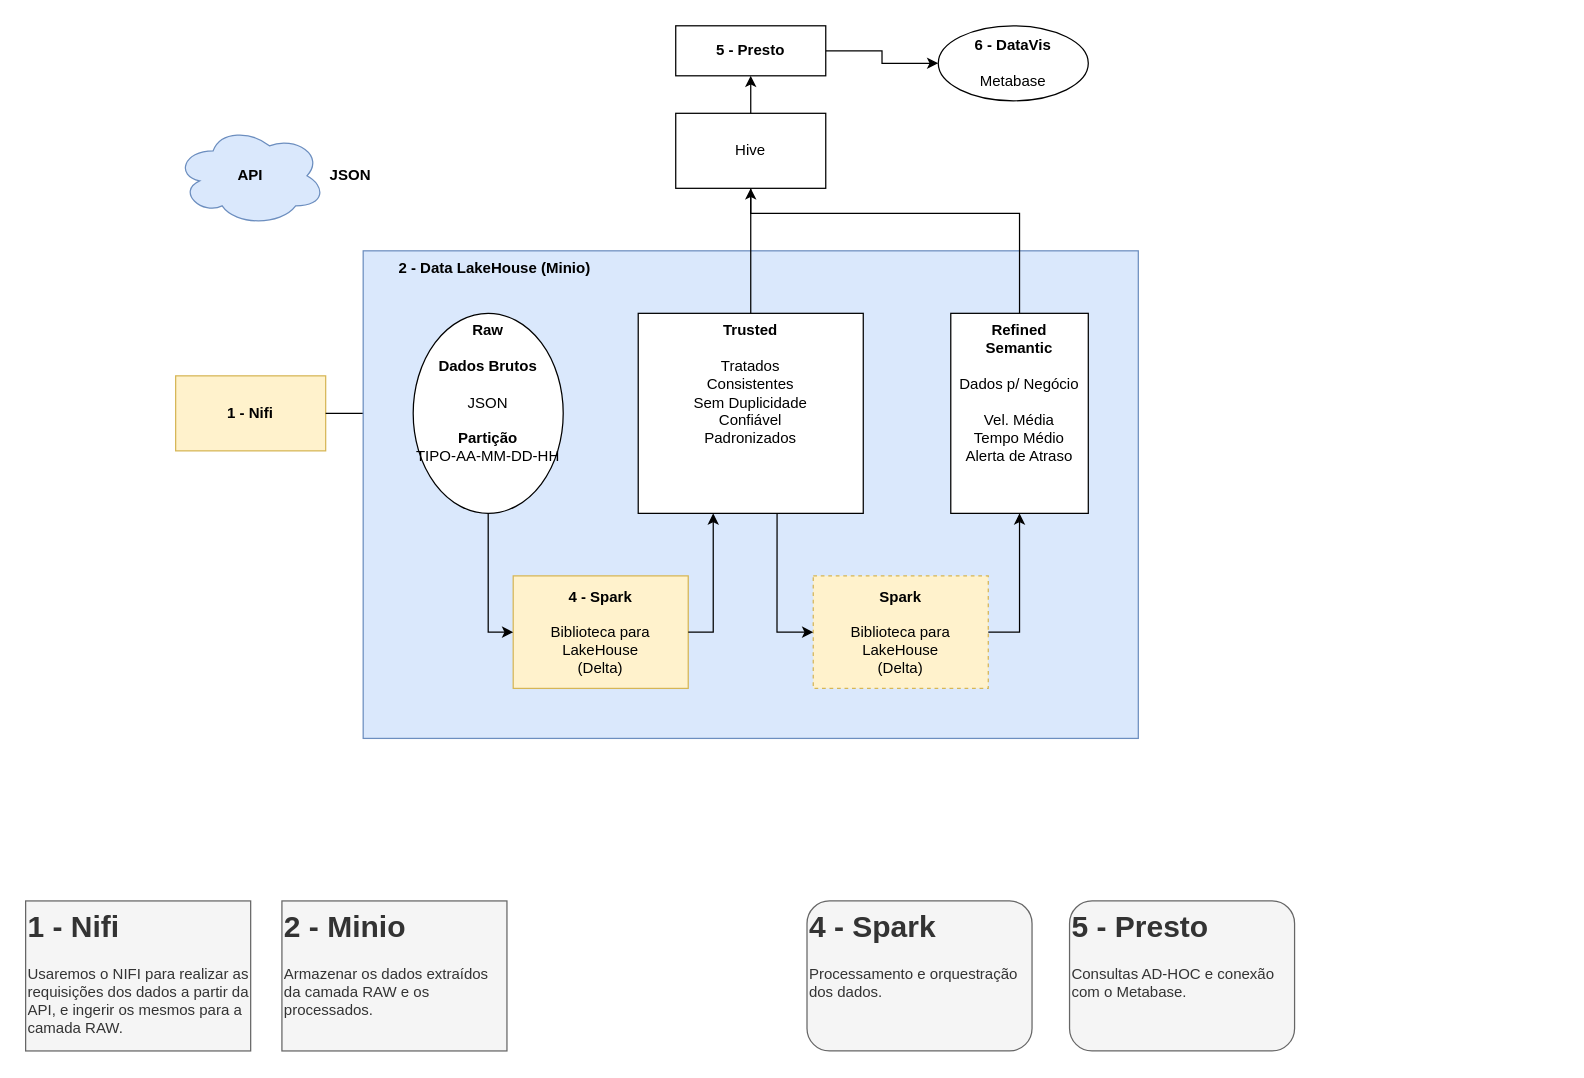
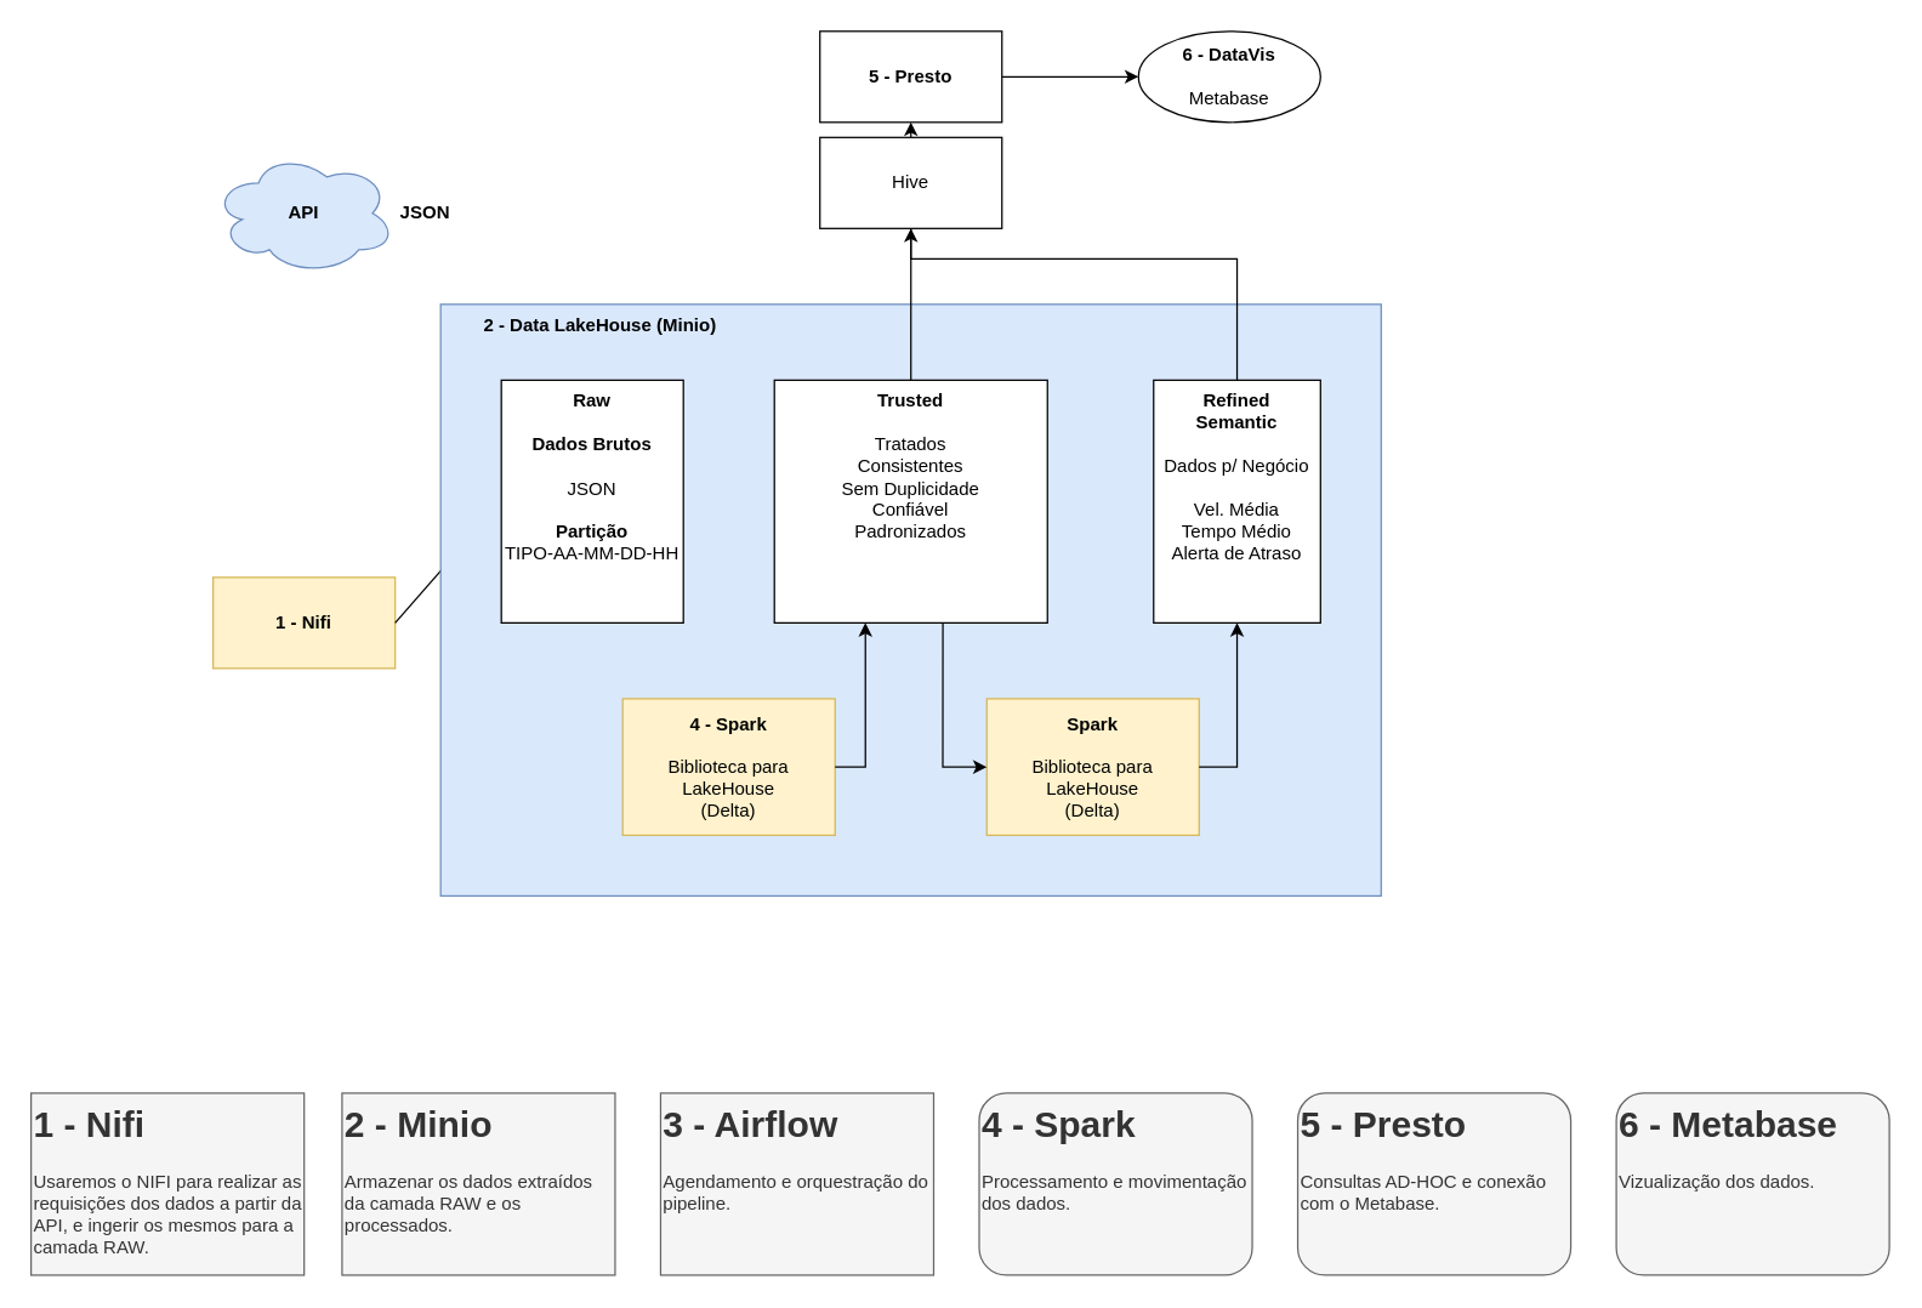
- <mxCell id="20" value="&lt;b&gt;5 - Presto&lt;/b&gt;" style="rounded=0;whiteSpace=wrap;html=1;" vertex="1" parent="1"><mxGeometry x="540" y="20" width="120" height="40" as="geometry" /></mxCell>
+ <mxCell id="20" value="&lt;b&gt;5 - Presto&lt;/b&gt;" style="rounded=0;whiteSpace=wrap;html=1;" vertex="1" parent="1"><mxGeometry x="540" y="20" width="120" height="60" as="geometry" /></mxCell>
- <mxCell id="3" value="&lt;div&gt;&lt;b&gt;1 - Nifi&lt;/b&gt;&lt;/div&gt;" style="rounded=0;whiteSpace=wrap;html=1;fillColor=#fff2cc;strokeColor=#d6b656;" vertex="1" parent="1"><mxGeometry x="140" y="300" width="120" height="60" as="geometry" /></mxCell>
+ <mxCell id="3" value="&lt;div&gt;&lt;b&gt;1 - Nifi&lt;/b&gt;&lt;/div&gt;" style="rounded=0;whiteSpace=wrap;html=1;fillColor=#fff2cc;strokeColor=#d6b656;" vertex="1" parent="1"><mxGeometry x="140" y="380" width="120" height="60" as="geometry" /></mxCell>
- <mxCell id="6" value="&lt;b&gt;Raw&lt;/b&gt;&lt;br&gt;&lt;br&gt;&lt;b&gt;Dados Brutos&lt;/b&gt;&lt;br&gt;&lt;br&gt;&lt;div&gt;JSON&lt;br&gt;&lt;br&gt;&lt;b&gt;Partição&lt;/b&gt;&lt;br&gt;TIPO-AA-MM-DD-HH&lt;/div&gt;" style="ellipse;whiteSpace=wrap;html=1;verticalAlign=top;" vertex="1" parent="1"><mxGeometry x="330" y="250" width="120" height="160" as="geometry" /></mxCell>
+ <mxCell id="6" value="&lt;b&gt;Raw&lt;/b&gt;&lt;br&gt;&lt;br&gt;&lt;b&gt;Dados Brutos&lt;/b&gt;&lt;br&gt;&lt;br&gt;&lt;div&gt;JSON&lt;br&gt;&lt;br&gt;&lt;b&gt;Partição&lt;/b&gt;&lt;br&gt;TIPO-AA-MM-DD-HH&lt;/div&gt;" style="rounded=0;whiteSpace=wrap;html=1;verticalAlign=top;" vertex="1" parent="1"><mxGeometry x="330" y="250" width="120" height="160" as="geometry" /></mxCell>
- <mxCell id="10" value="" style="endArrow=classic;html=1;rounded=0;exitX=0.5;exitY=1;exitDx=0;exitDy=0;entryX=0;entryY=0.5;entryDx=0;entryDy=0;" edge="1" parent="1" source="6" target="9"><mxGeometry width="50" height="50" relative="1" as="geometry"><mxPoint x="590" y="350" as="sourcePoint" /><mxPoint x="640" y="300" as="targetPoint" /><Array as="points"><mxPoint x="390" y="505" /></Array></mxGeometry></mxCell>
- <mxCell id="15" value="&lt;b&gt;Spark&lt;/b&gt;&lt;div&gt;&lt;br&gt;&lt;/div&gt;&lt;div&gt;Biblioteca para LakeHouse&lt;/div&gt;&lt;div&gt;(Delta)&lt;/div&gt;" style="rounded=0;whiteSpace=wrap;html=1;fillColor=#fff2cc;strokeColor=#d6b656;dashed=1;" vertex="1" parent="1"><mxGeometry x="650" y="460" width="140" height="90" as="geometry" /></mxCell>
+ <mxCell id="15" value="&lt;b&gt;Spark&lt;/b&gt;&lt;div&gt;&lt;br&gt;&lt;/div&gt;&lt;div&gt;Biblioteca para LakeHouse&lt;/div&gt;&lt;div&gt;(Delta)&lt;/div&gt;" style="rounded=0;whiteSpace=wrap;html=1;fillColor=#fff2cc;strokeColor=#d6b656;" vertex="1" parent="1"><mxGeometry x="650" y="460" width="140" height="90" as="geometry" /></mxCell>
- <mxCell id="24" value="&lt;h1 style=&quot;margin-top: 0px;&quot;&gt;4 - Spark&lt;/h1&gt;&lt;p&gt;Processamento e orquestração dos dados.&lt;/p&gt;" style="text;html=1;whiteSpace=wrap;overflow=hidden;rounded=1;fillColor=#f5f5f5;fontColor=#333333;strokeColor=#666666;" vertex="1" parent="1"><mxGeometry x="645" y="720" width="180" height="120" as="geometry" /></mxCell>
+ <mxCell id="24" value="&lt;h1 style=&quot;margin-top: 0px;&quot;&gt;4 - Spark&lt;/h1&gt;&lt;p&gt;Processamento e movimentação dos dados.&lt;/p&gt;" style="text;html=1;whiteSpace=wrap;overflow=hidden;rounded=1;fillColor=#f5f5f5;fontColor=#333333;strokeColor=#666666;" vertex="1" parent="1"><mxGeometry x="645" y="720" width="180" height="120" as="geometry" /></mxCell>
+ <mxCell id="23" value="&lt;h1 style=&quot;margin-top: 0px;&quot;&gt;3 - Airflow&lt;/h1&gt;&lt;p&gt;Agendamento e orquestração do pipeline.&lt;/p&gt;" style="text;html=1;whiteSpace=wrap;overflow=hidden;rounded=0;fillColor=#f5f5f5;fontColor=#333333;strokeColor=#666666;" vertex="1" parent="1"><mxGeometry x="435" y="720" width="180" height="120" as="geometry" /></mxCell>
+ <mxCell id="26" value="&lt;h1 style=&quot;margin-top: 0px;&quot;&gt;6 - Metabase&lt;/h1&gt;&lt;p&gt;Vizualização dos dados.&lt;/p&gt;" style="text;html=1;whiteSpace=wrap;overflow=hidden;rounded=1;fillColor=#f5f5f5;fontColor=#333333;strokeColor=#666666;" vertex="1" parent="1"><mxGeometry x="1065" y="720" width="180" height="120" as="geometry" /></mxCell>
